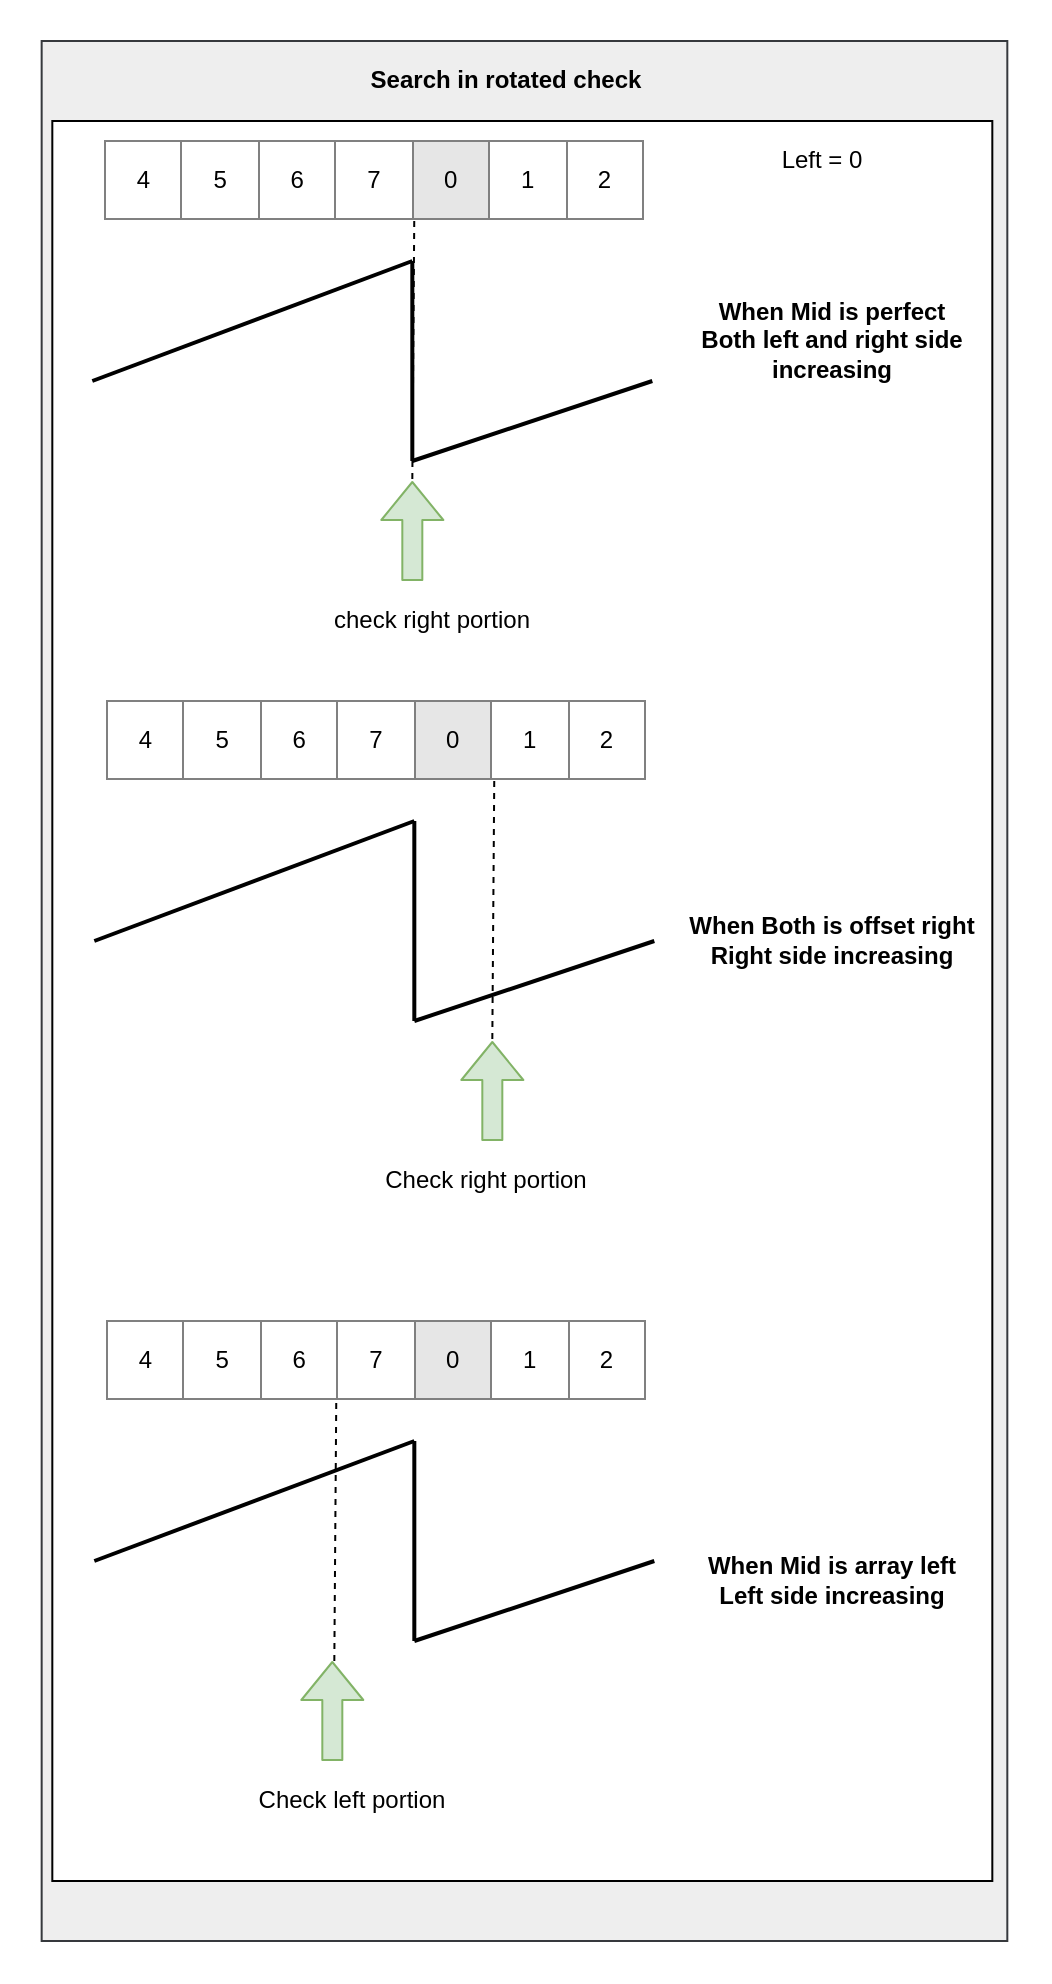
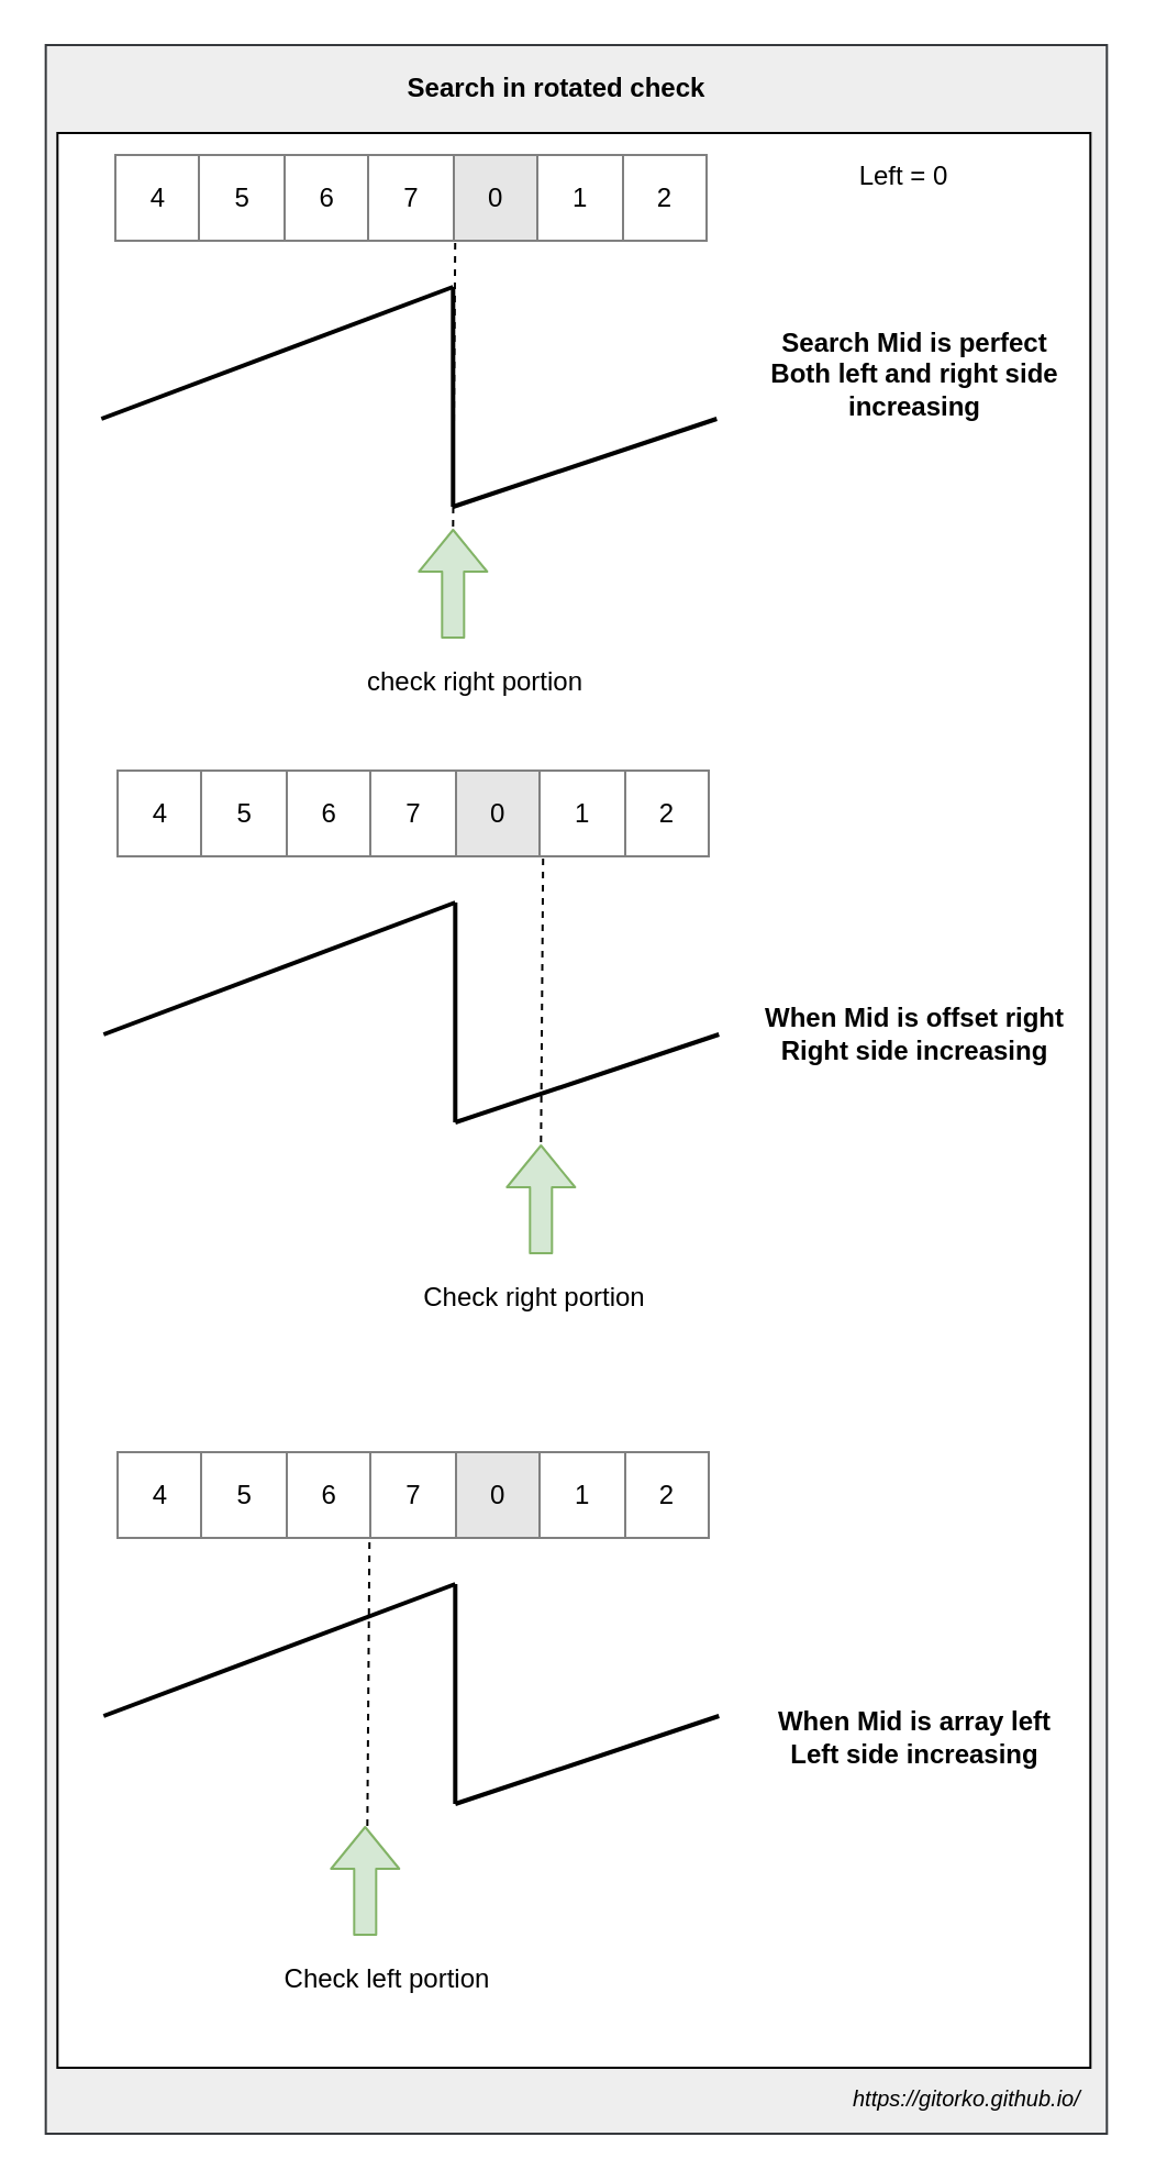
- <mxCell id="23" value="When Mid is perfect&lt;br&gt;Both left and right side increasing" style="text;html=1;strokeColor=none;fillColor=none;align=center;verticalAlign=middle;whiteSpace=wrap;rounded=0;fontStyle=1" vertex="1" parent="1"><mxGeometry x="335.66" y="120" width="160" height="100" as="geometry" /></mxCell>
+ <mxCell id="23" value="Search Mid is perfect&lt;br&gt;Both left and right side increasing" style="text;html=1;strokeColor=none;fillColor=none;align=center;verticalAlign=middle;whiteSpace=wrap;rounded=0;fontStyle=1" vertex="1" parent="1"><mxGeometry x="335.66" y="120" width="160" height="100" as="geometry" /></mxCell>
- <mxCell id="24" value="When Both is offset right&lt;br&gt;Right side increasing" style="text;html=1;strokeColor=none;fillColor=none;align=center;verticalAlign=middle;whiteSpace=wrap;rounded=0;fontStyle=1" vertex="1" parent="1"><mxGeometry x="335.66" y="420" width="160" height="100" as="geometry" /></mxCell>
+ <mxCell id="24" value="When Mid is offset right&lt;br&gt;Right side increasing" style="text;html=1;strokeColor=none;fillColor=none;align=center;verticalAlign=middle;whiteSpace=wrap;rounded=0;fontStyle=1" vertex="1" parent="1"><mxGeometry x="335.66" y="420" width="160" height="100" as="geometry" /></mxCell>
+ <mxCell id="29" value="&lt;i&gt;&lt;font style=&quot;font-size: 10px&quot;&gt;https://gitorko.github.io/&lt;/font&gt;&lt;/i&gt;" style="text;html=1;" vertex="1" parent="1"><mxGeometry x="385.66" y="940" width="110" height="30" as="geometry" /></mxCell>
